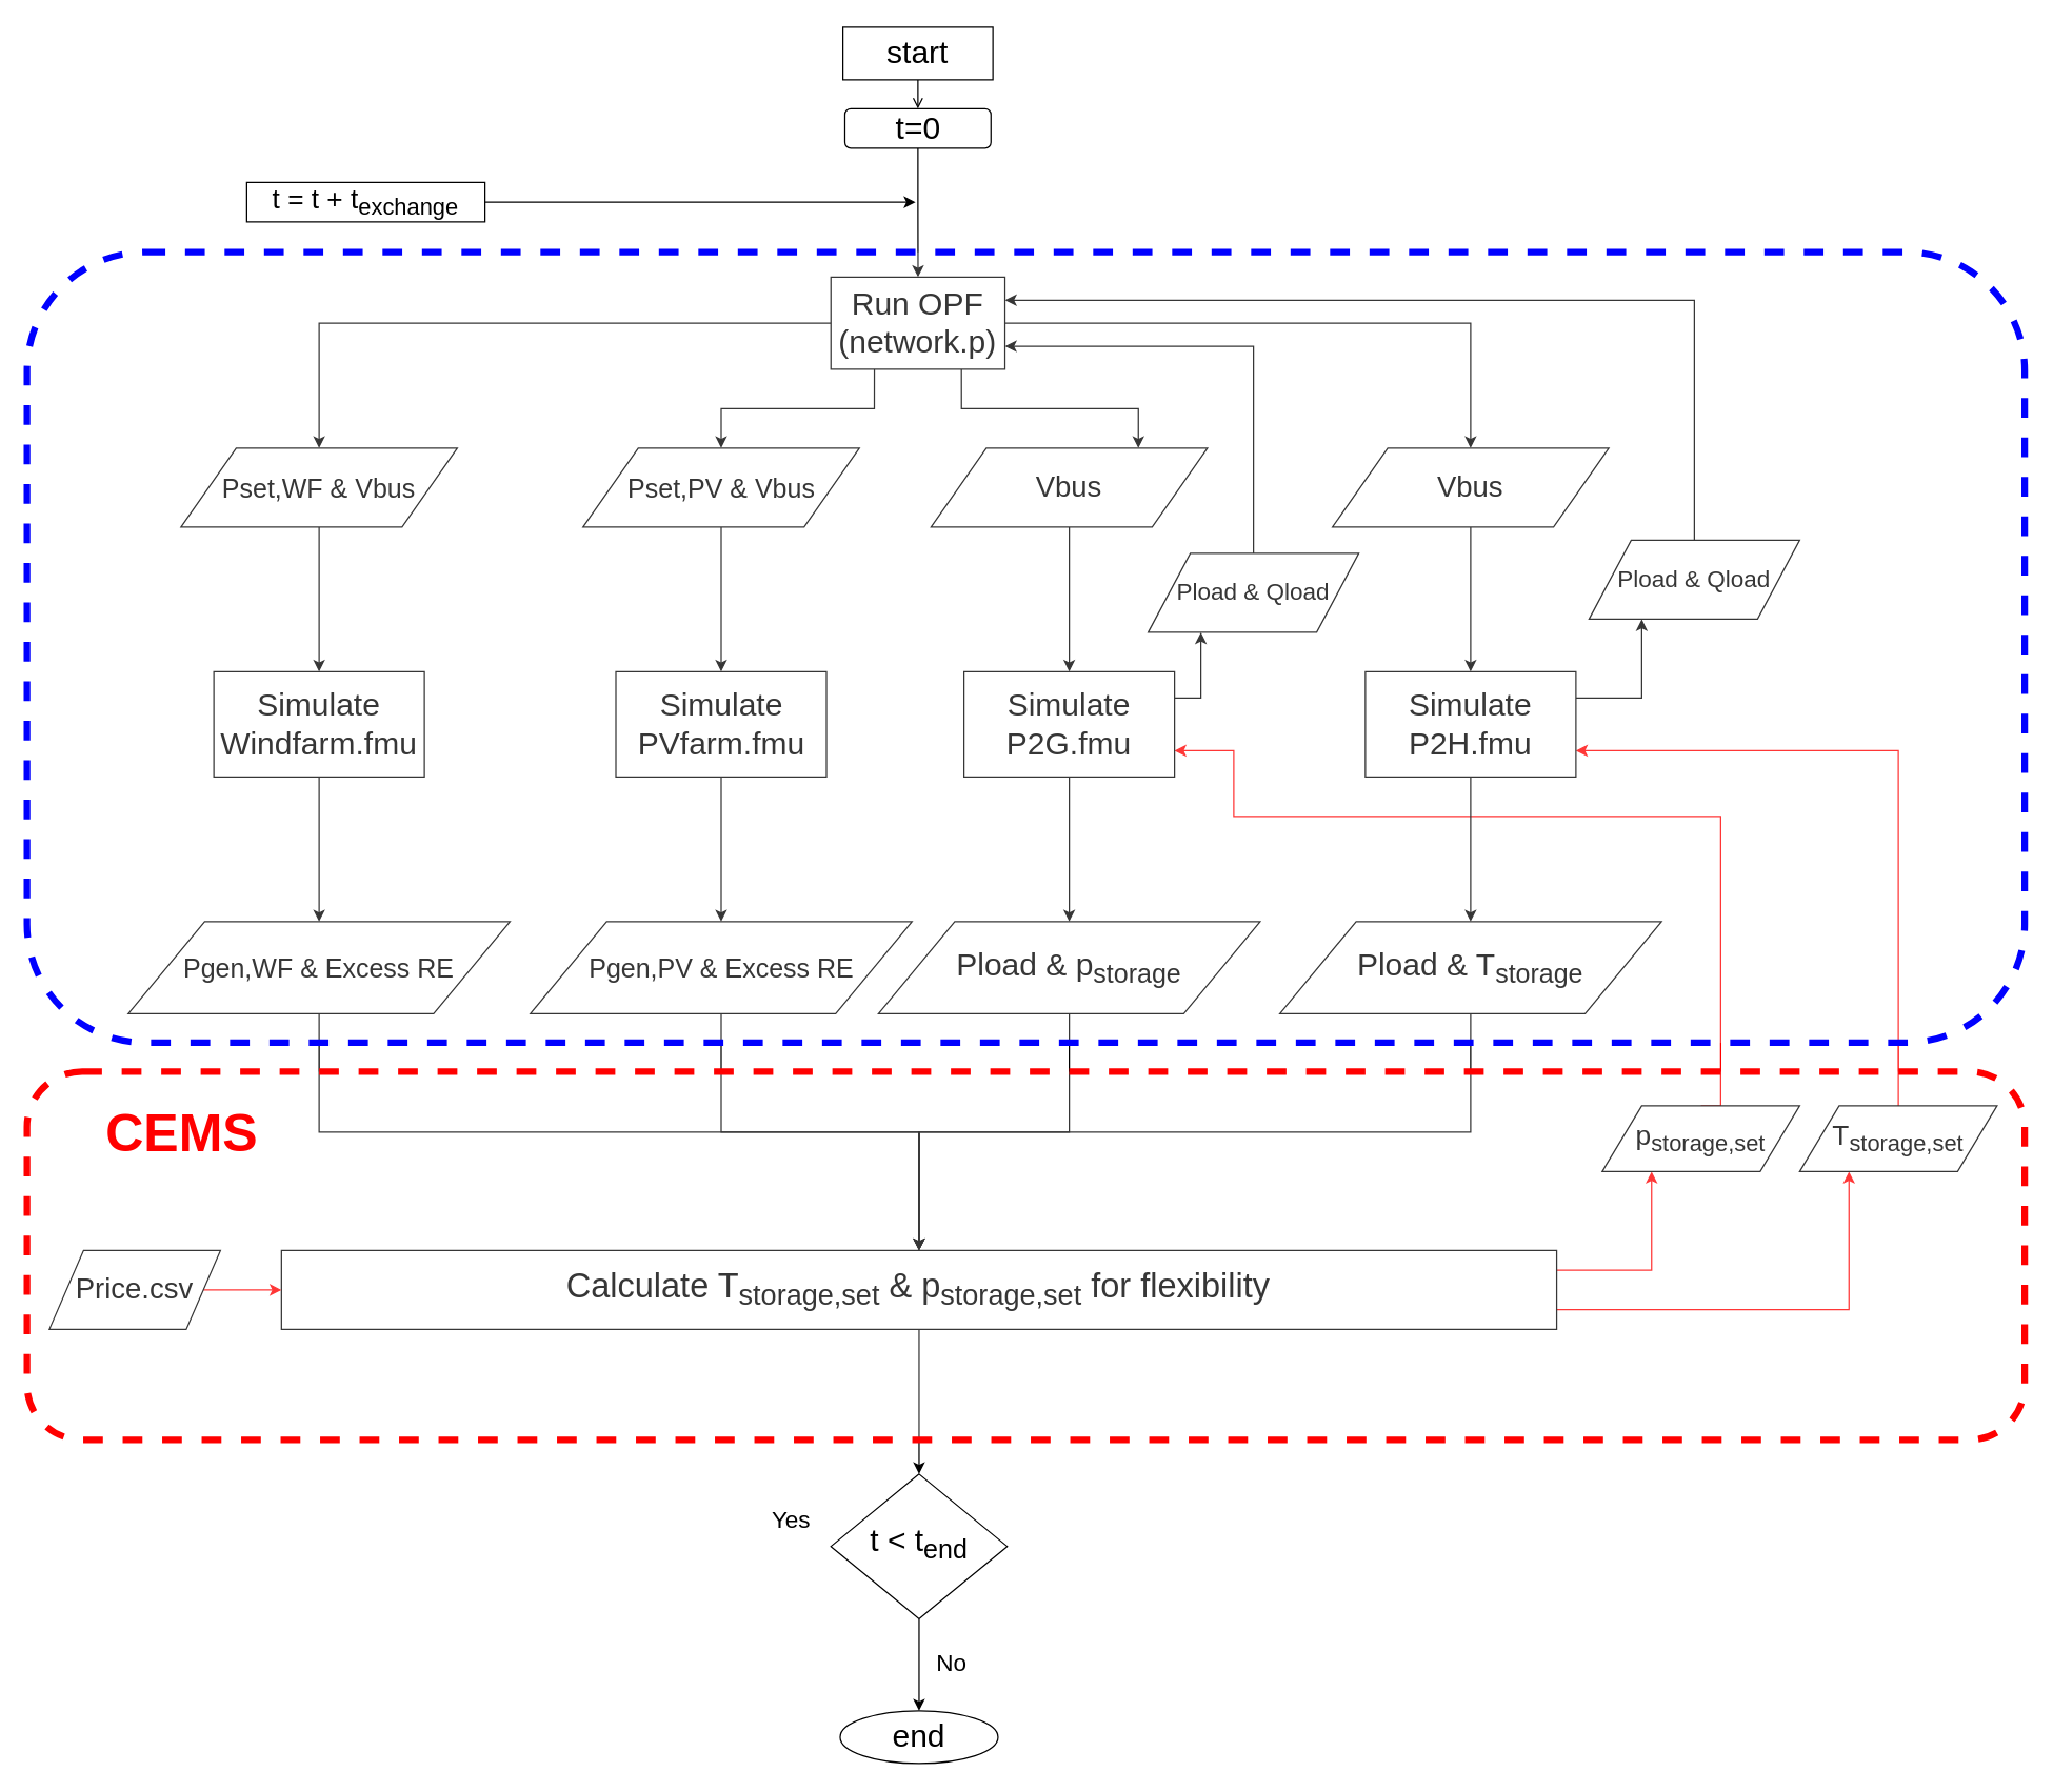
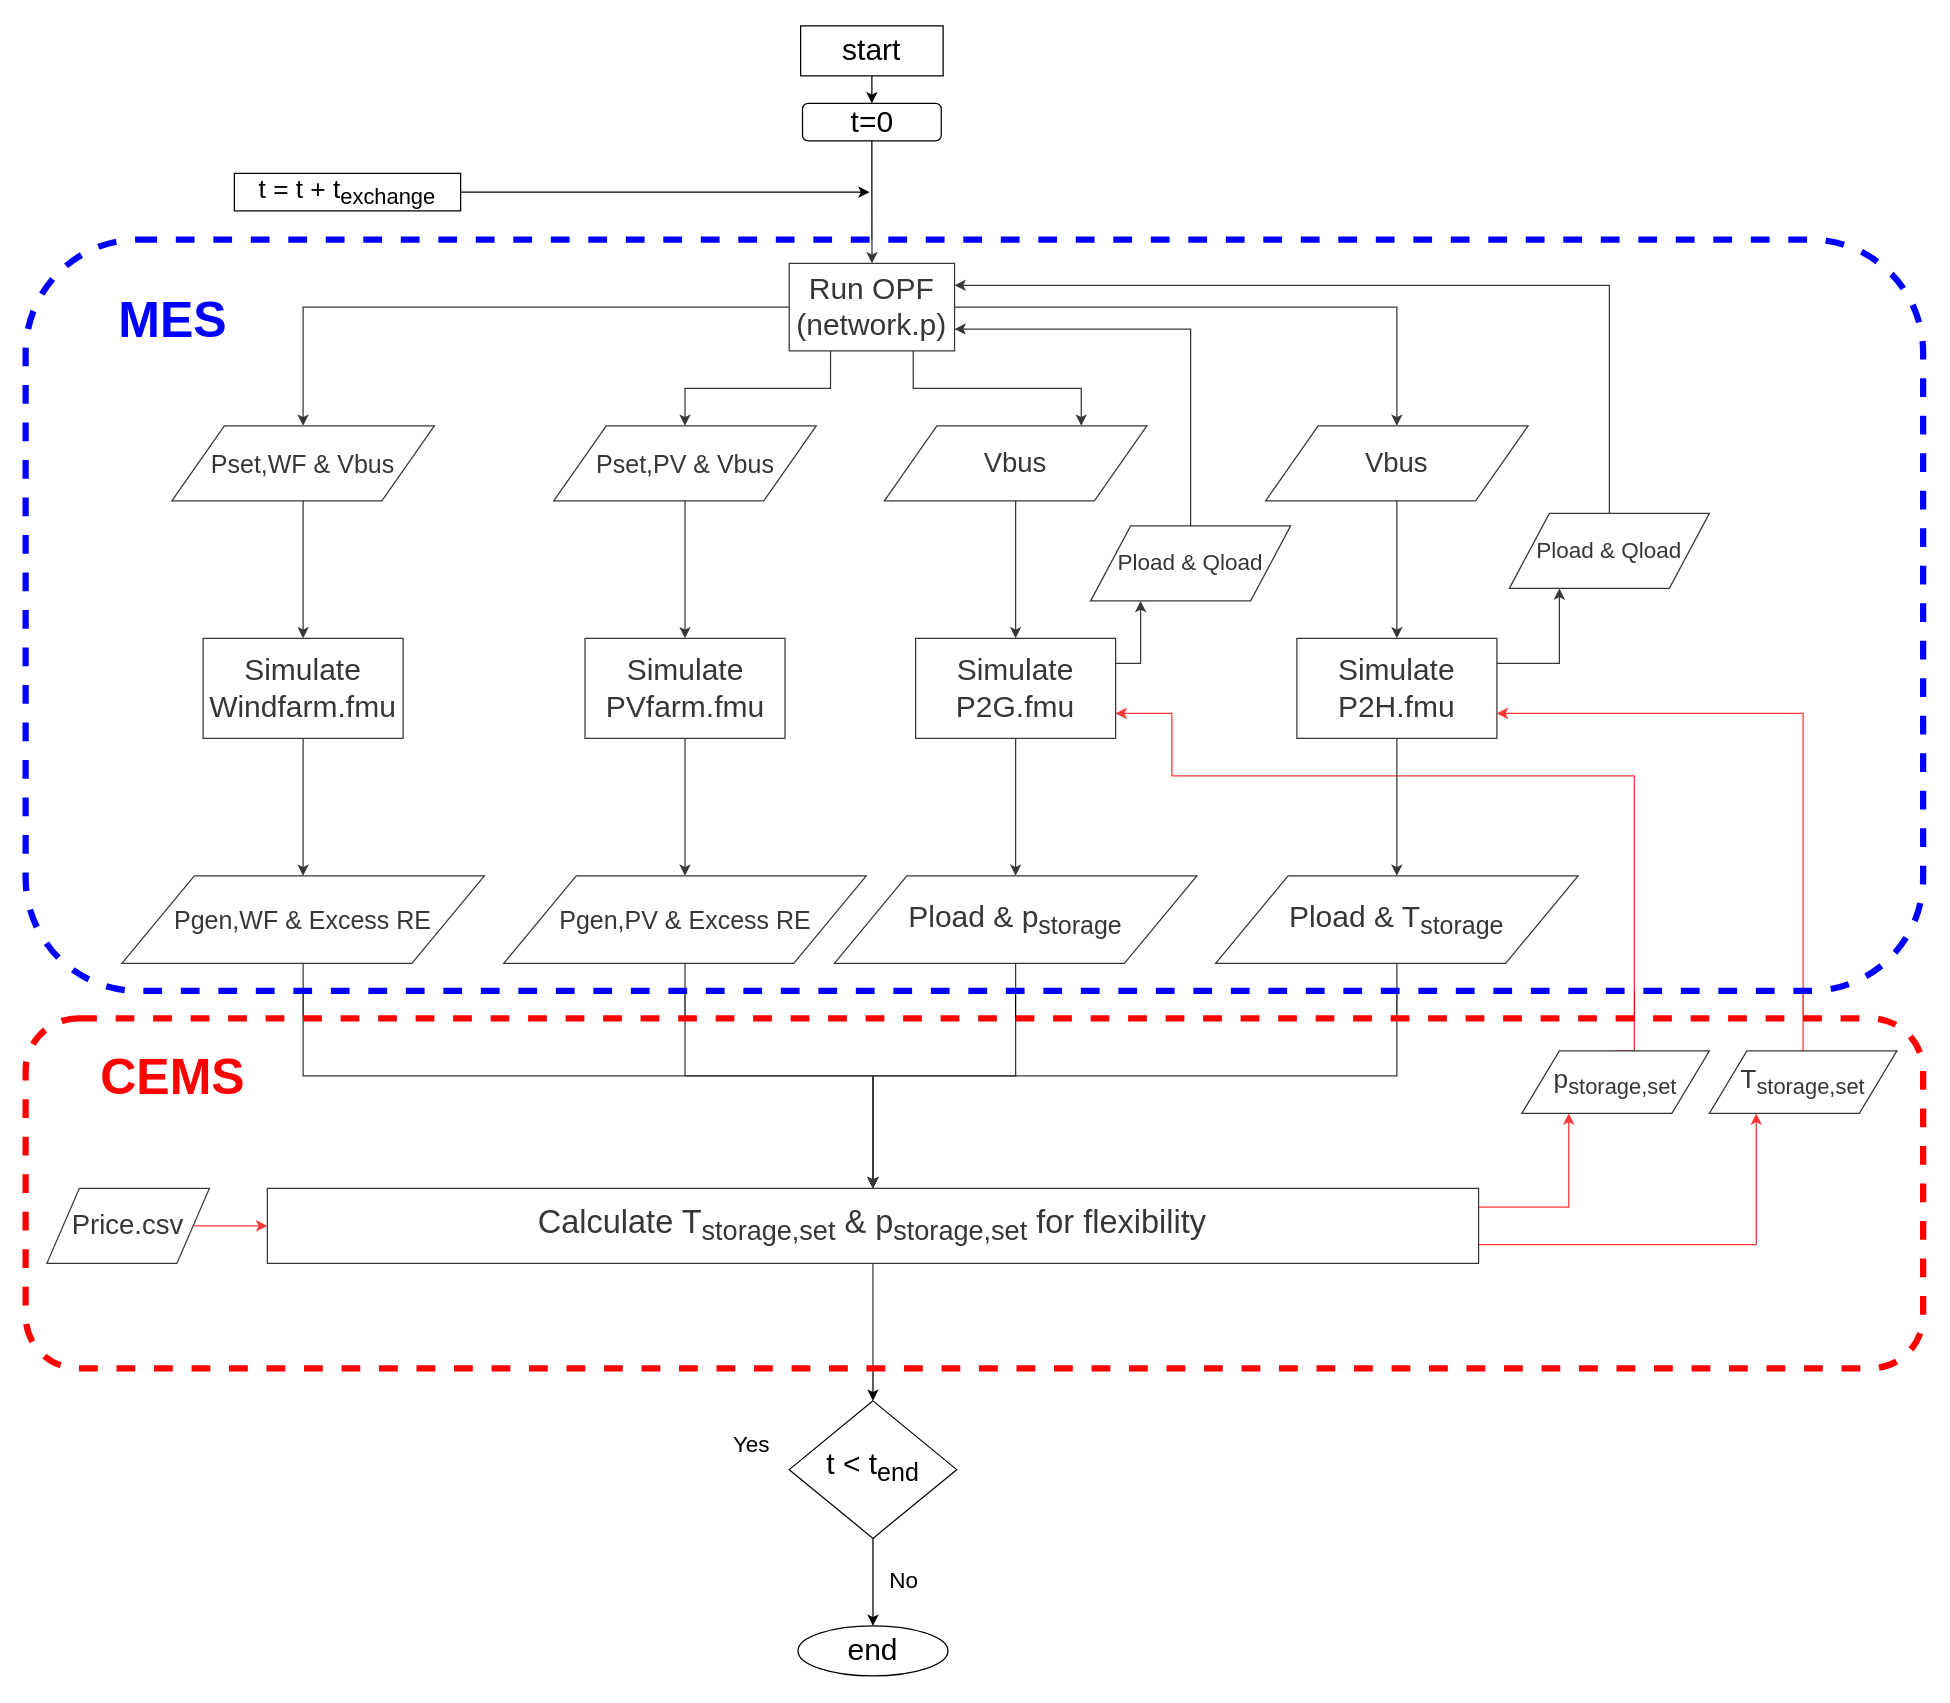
- <mxCell id="2" style="edgeStyle=orthogonalEdgeStyle;rounded=0;orthogonalLoop=1;jettySize=auto;html=1;exitX=0.5;exitY=1;exitDx=0;exitDy=0;entryX=0.5;entryY=0;entryDx=0;entryDy=0;labelBackgroundColor=#ffffff;strokeColor=#000000;align=right;endArrow=open;" parent="1" source="3" target="21" edge="1"><mxGeometry relative="1" as="geometry" /></mxCell>
+ <mxCell id="2" style="edgeStyle=orthogonalEdgeStyle;rounded=0;orthogonalLoop=1;jettySize=auto;html=1;exitX=0.5;exitY=1;exitDx=0;exitDy=0;entryX=0.5;entryY=0;entryDx=0;entryDy=0;labelBackgroundColor=#ffffff;strokeColor=#000000;align=right;" parent="1" source="3" target="21" edge="1"><mxGeometry relative="1" as="geometry" /></mxCell>
+ <mxCell id="61" value="&lt;font size=&quot;1&quot; color=&quot;#0000ff&quot;&gt;&lt;b style=&quot;font-size: 40px&quot;&gt;MES&lt;/b&gt;&lt;/font&gt;" style="text;html=1;strokeColor=none;fillColor=none;align=center;verticalAlign=middle;whiteSpace=wrap;rounded=0;" parent="1" vertex="1"><mxGeometry x="63.37" y="224" width="150" height="60" as="geometry" /></mxCell>
